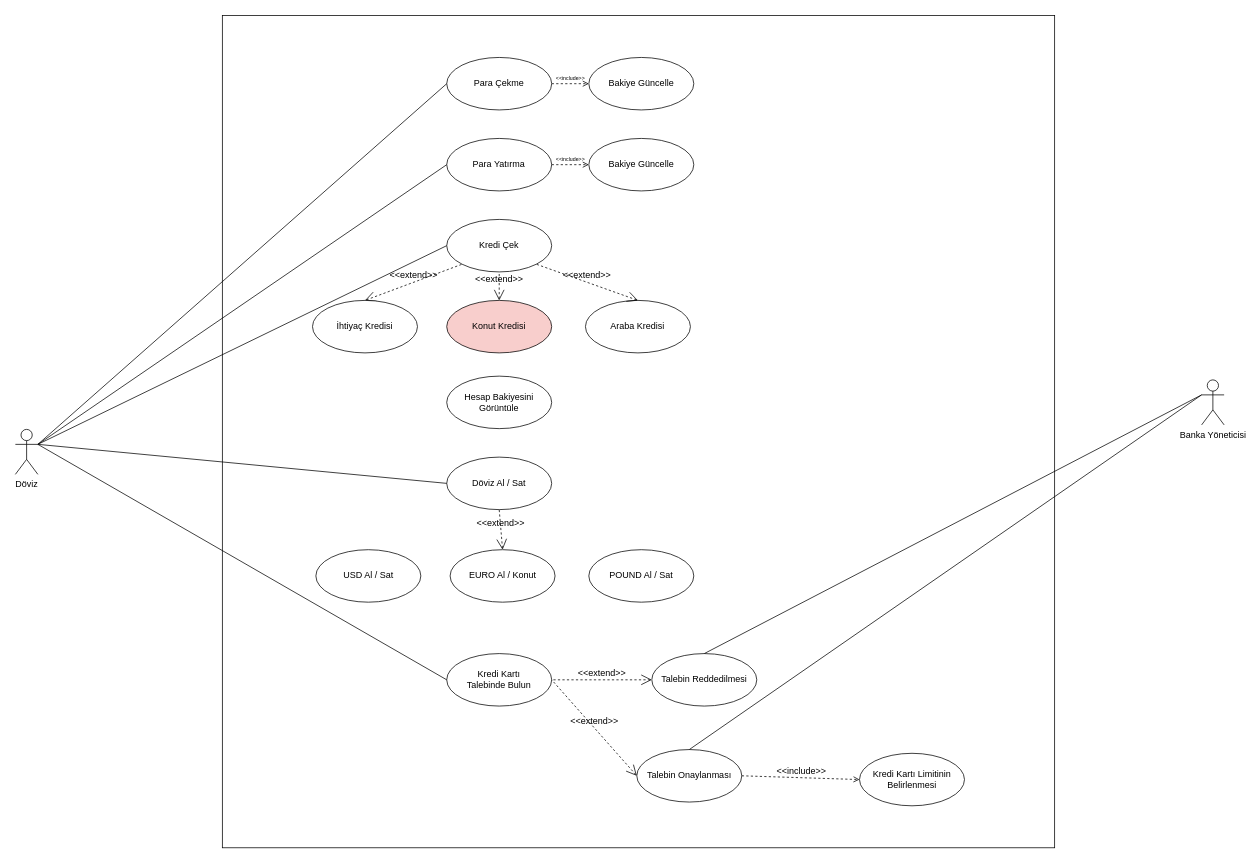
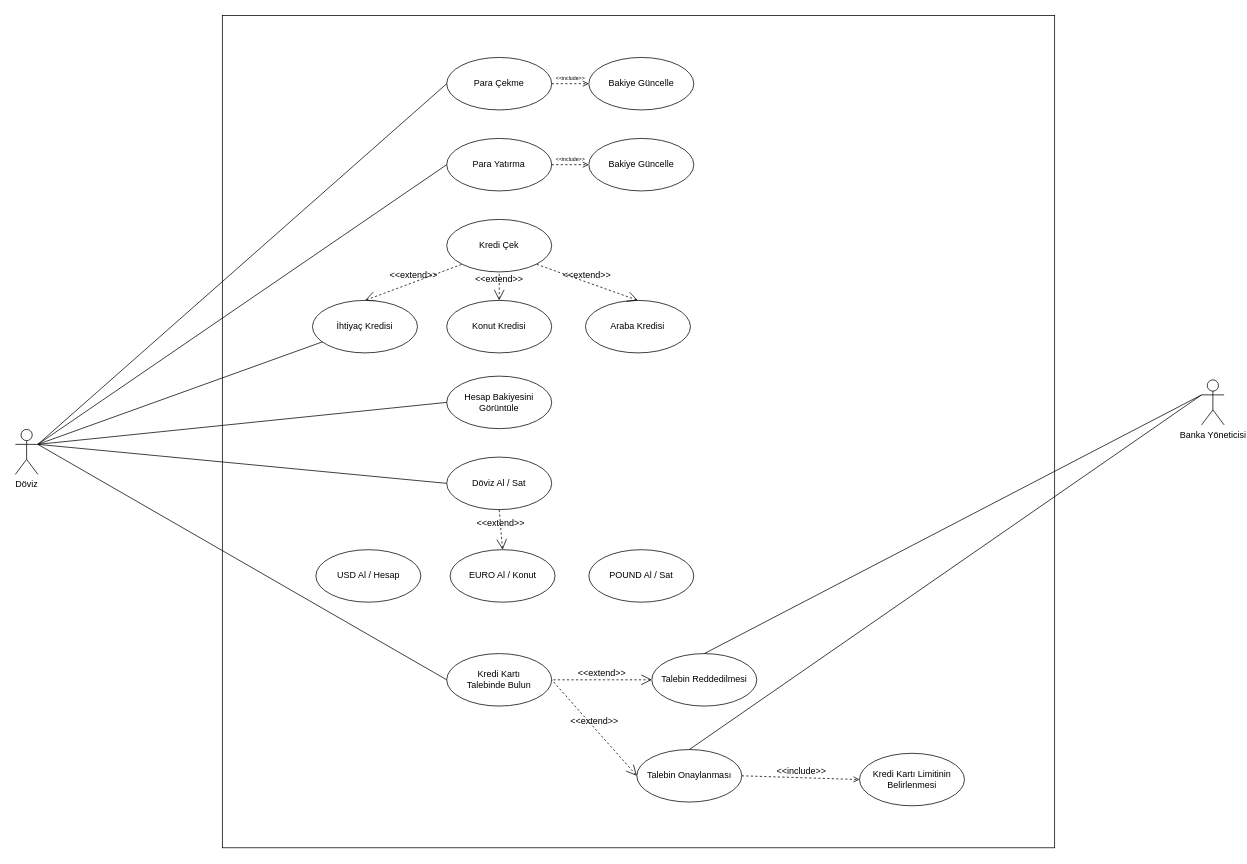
- <mxCell id="8" value="Konut Kredisi" style="ellipse;whiteSpace=wrap;html=1;fontSize=12;fillColor=#f8cecc;" vertex="1" parent="1"><mxGeometry x="595.25" y="400" width="140" height="70" as="geometry" /></mxCell>
+ <mxCell id="8" value="Konut Kredisi" style="ellipse;whiteSpace=wrap;html=1;fontSize=12;" vertex="1" parent="1"><mxGeometry x="595.25" y="400" width="140" height="70" as="geometry" /></mxCell>
- <mxCell id="10" value="" style="endArrow=none;html=1;rounded=0;fontSize=12;exitX=1;exitY=0.333;exitDx=0;exitDy=0;exitPerimeter=0;entryX=0;entryY=0.5;entryDx=0;entryDy=0;" edge="1" parent="1" source="3" target="4"><mxGeometry width="50" height="50" relative="1" as="geometry"><mxPoint x="601" y="316" as="sourcePoint" /><mxPoint x="651" y="266" as="targetPoint" /></mxGeometry></mxCell>
+ <mxCell id="10" value="" style="endArrow=none;html=1;rounded=0;fontSize=12;exitX=1;exitY=0.333;exitDx=0;exitDy=0;exitPerimeter=0;" edge="1" parent="1" source="3" target="7"><mxGeometry width="50" height="50" relative="1" as="geometry"><mxPoint x="601" y="316" as="sourcePoint" /><mxPoint x="651" y="266" as="targetPoint" /></mxGeometry></mxCell>
+ <mxCell id="24" value="" style="endArrow=none;html=1;rounded=0;fontSize=12;entryX=0;entryY=0.5;entryDx=0;entryDy=0;exitX=1;exitY=0.333;exitDx=0;exitDy=0;exitPerimeter=0;" edge="1" parent="1" source="3" target="16"><mxGeometry width="50" height="50" relative="1" as="geometry"><mxPoint x="567" y="603" as="sourcePoint" /><mxPoint x="617" y="553" as="targetPoint" /></mxGeometry></mxCell>
- <mxCell id="18" value="USD Al / Sat" style="ellipse;whiteSpace=wrap;html=1;fontSize=12;" vertex="1" parent="1"><mxGeometry x="420.75" y="732.46" width="140" height="70" as="geometry" /></mxCell>
+ <mxCell id="18" value="USD Al / Hesap" style="ellipse;whiteSpace=wrap;html=1;fontSize=12;" vertex="1" parent="1"><mxGeometry x="420.75" y="732.46" width="140" height="70" as="geometry" /></mxCell>
